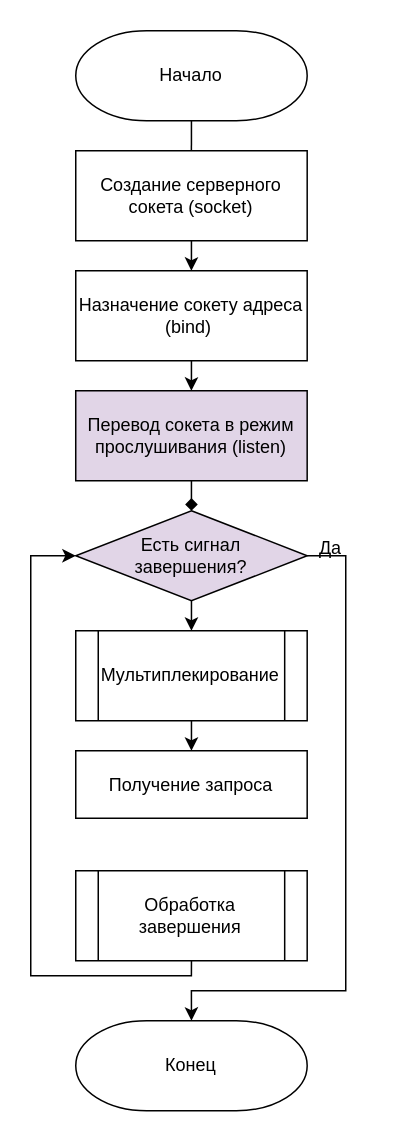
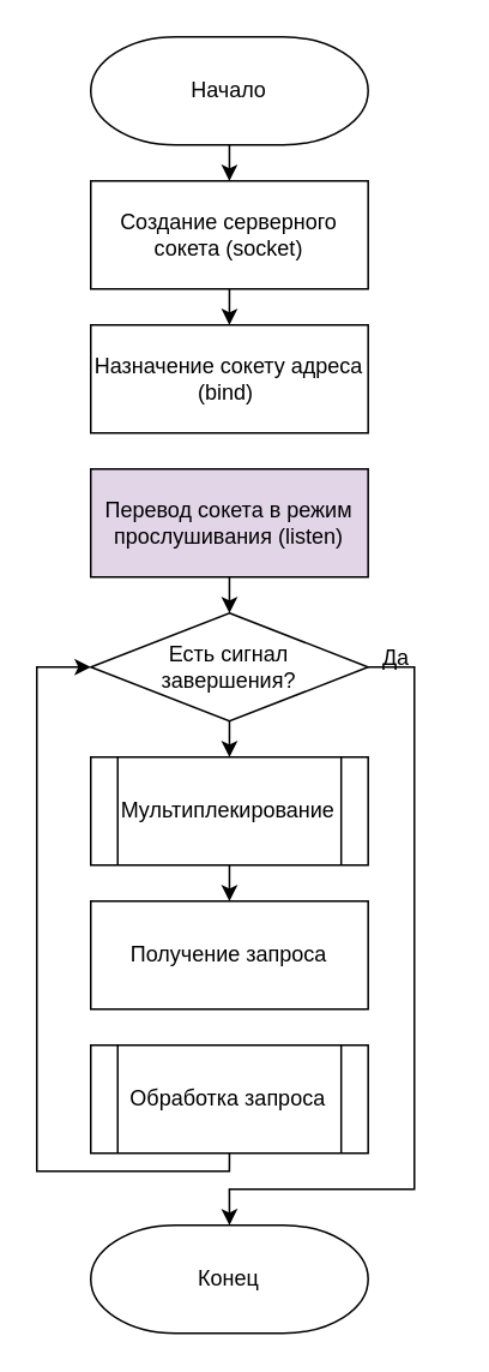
- <mxCell id="2" style="edgeStyle=orthogonalEdgeStyle;rounded=0;orthogonalLoop=1;jettySize=auto;html=1;exitX=0.5;exitY=1;exitDx=0;exitDy=0;exitPerimeter=0;endArrow=none;" parent="1" source="3" target="5" edge="1"><mxGeometry relative="1" as="geometry" /></mxCell>
+ <mxCell id="2" style="edgeStyle=orthogonalEdgeStyle;rounded=0;orthogonalLoop=1;jettySize=auto;html=1;exitX=0.5;exitY=1;exitDx=0;exitDy=0;exitPerimeter=0;" parent="1" source="3" target="5" edge="1"><mxGeometry relative="1" as="geometry" /></mxCell>
- <mxCell id="6" style="edgeStyle=orthogonalEdgeStyle;rounded=0;orthogonalLoop=1;jettySize=auto;html=1;exitX=0.5;exitY=1;exitDx=0;exitDy=0;" parent="1" source="7" target="9" edge="1"><mxGeometry relative="1" as="geometry" /></mxCell>
- <mxCell id="8" style="edgeStyle=orthogonalEdgeStyle;rounded=0;orthogonalLoop=1;jettySize=auto;html=1;exitX=0.5;exitY=1;exitDx=0;exitDy=0;entryX=0.5;entryY=0;entryDx=0;entryDy=0;endArrow=diamond;" parent="1" source="9" target="11" edge="1"><mxGeometry relative="1" as="geometry" /></mxCell>
+ <mxCell id="8" style="edgeStyle=orthogonalEdgeStyle;rounded=0;orthogonalLoop=1;jettySize=auto;html=1;exitX=0.5;exitY=1;exitDx=0;exitDy=0;entryX=0.5;entryY=0;entryDx=0;entryDy=0;" parent="1" source="9" target="11" edge="1"><mxGeometry relative="1" as="geometry" /></mxCell>
- <mxCell id="11" value="&lt;font style=&quot;font-size: 12px;&quot;&gt;Есть сигнал&lt;br&gt;завершения?&lt;/font&gt;" style="rhombus;whiteSpace=wrap;html=1;spacingTop=0;aspect=fixed;fillColor=#e1d5e7;" parent="1" vertex="1"><mxGeometry x="50" y="340" width="154.29" height="60" as="geometry" /></mxCell>
+ <mxCell id="11" value="&lt;font style=&quot;font-size: 12px;&quot;&gt;Есть сигнал&lt;br&gt;завершения?&lt;/font&gt;" style="rhombus;whiteSpace=wrap;html=1;spacingTop=0;aspect=fixed;" parent="1" vertex="1"><mxGeometry x="50" y="340" width="154.29" height="60" as="geometry" /></mxCell>
- <mxCell id="16" value="Получение запроса" style="rounded=0;whiteSpace=wrap;html=1;spacingTop=0;aspect=fixed;" parent="1" vertex="1"><mxGeometry x="50" y="500" width="154.29" height="45" as="geometry" /></mxCell>
+ <mxCell id="16" value="Получение запроса" style="rounded=0;whiteSpace=wrap;html=1;spacingTop=0;aspect=fixed;" parent="1" vertex="1"><mxGeometry x="50" y="500" width="154.29" height="60" as="geometry" /></mxCell>
- <mxCell id="15" value="Обработка завершения" style="shape=process;whiteSpace=wrap;html=1;backgroundOutline=1;spacingTop=0;aspect=fixed;" parent="1" vertex="1"><mxGeometry x="50" y="580" width="154.29" height="60" as="geometry" /></mxCell>
+ <mxCell id="15" value="Обработка запроса" style="shape=process;whiteSpace=wrap;html=1;backgroundOutline=1;spacingTop=0;aspect=fixed;" parent="1" vertex="1"><mxGeometry x="50" y="580" width="154.29" height="60" as="geometry" /></mxCell>
